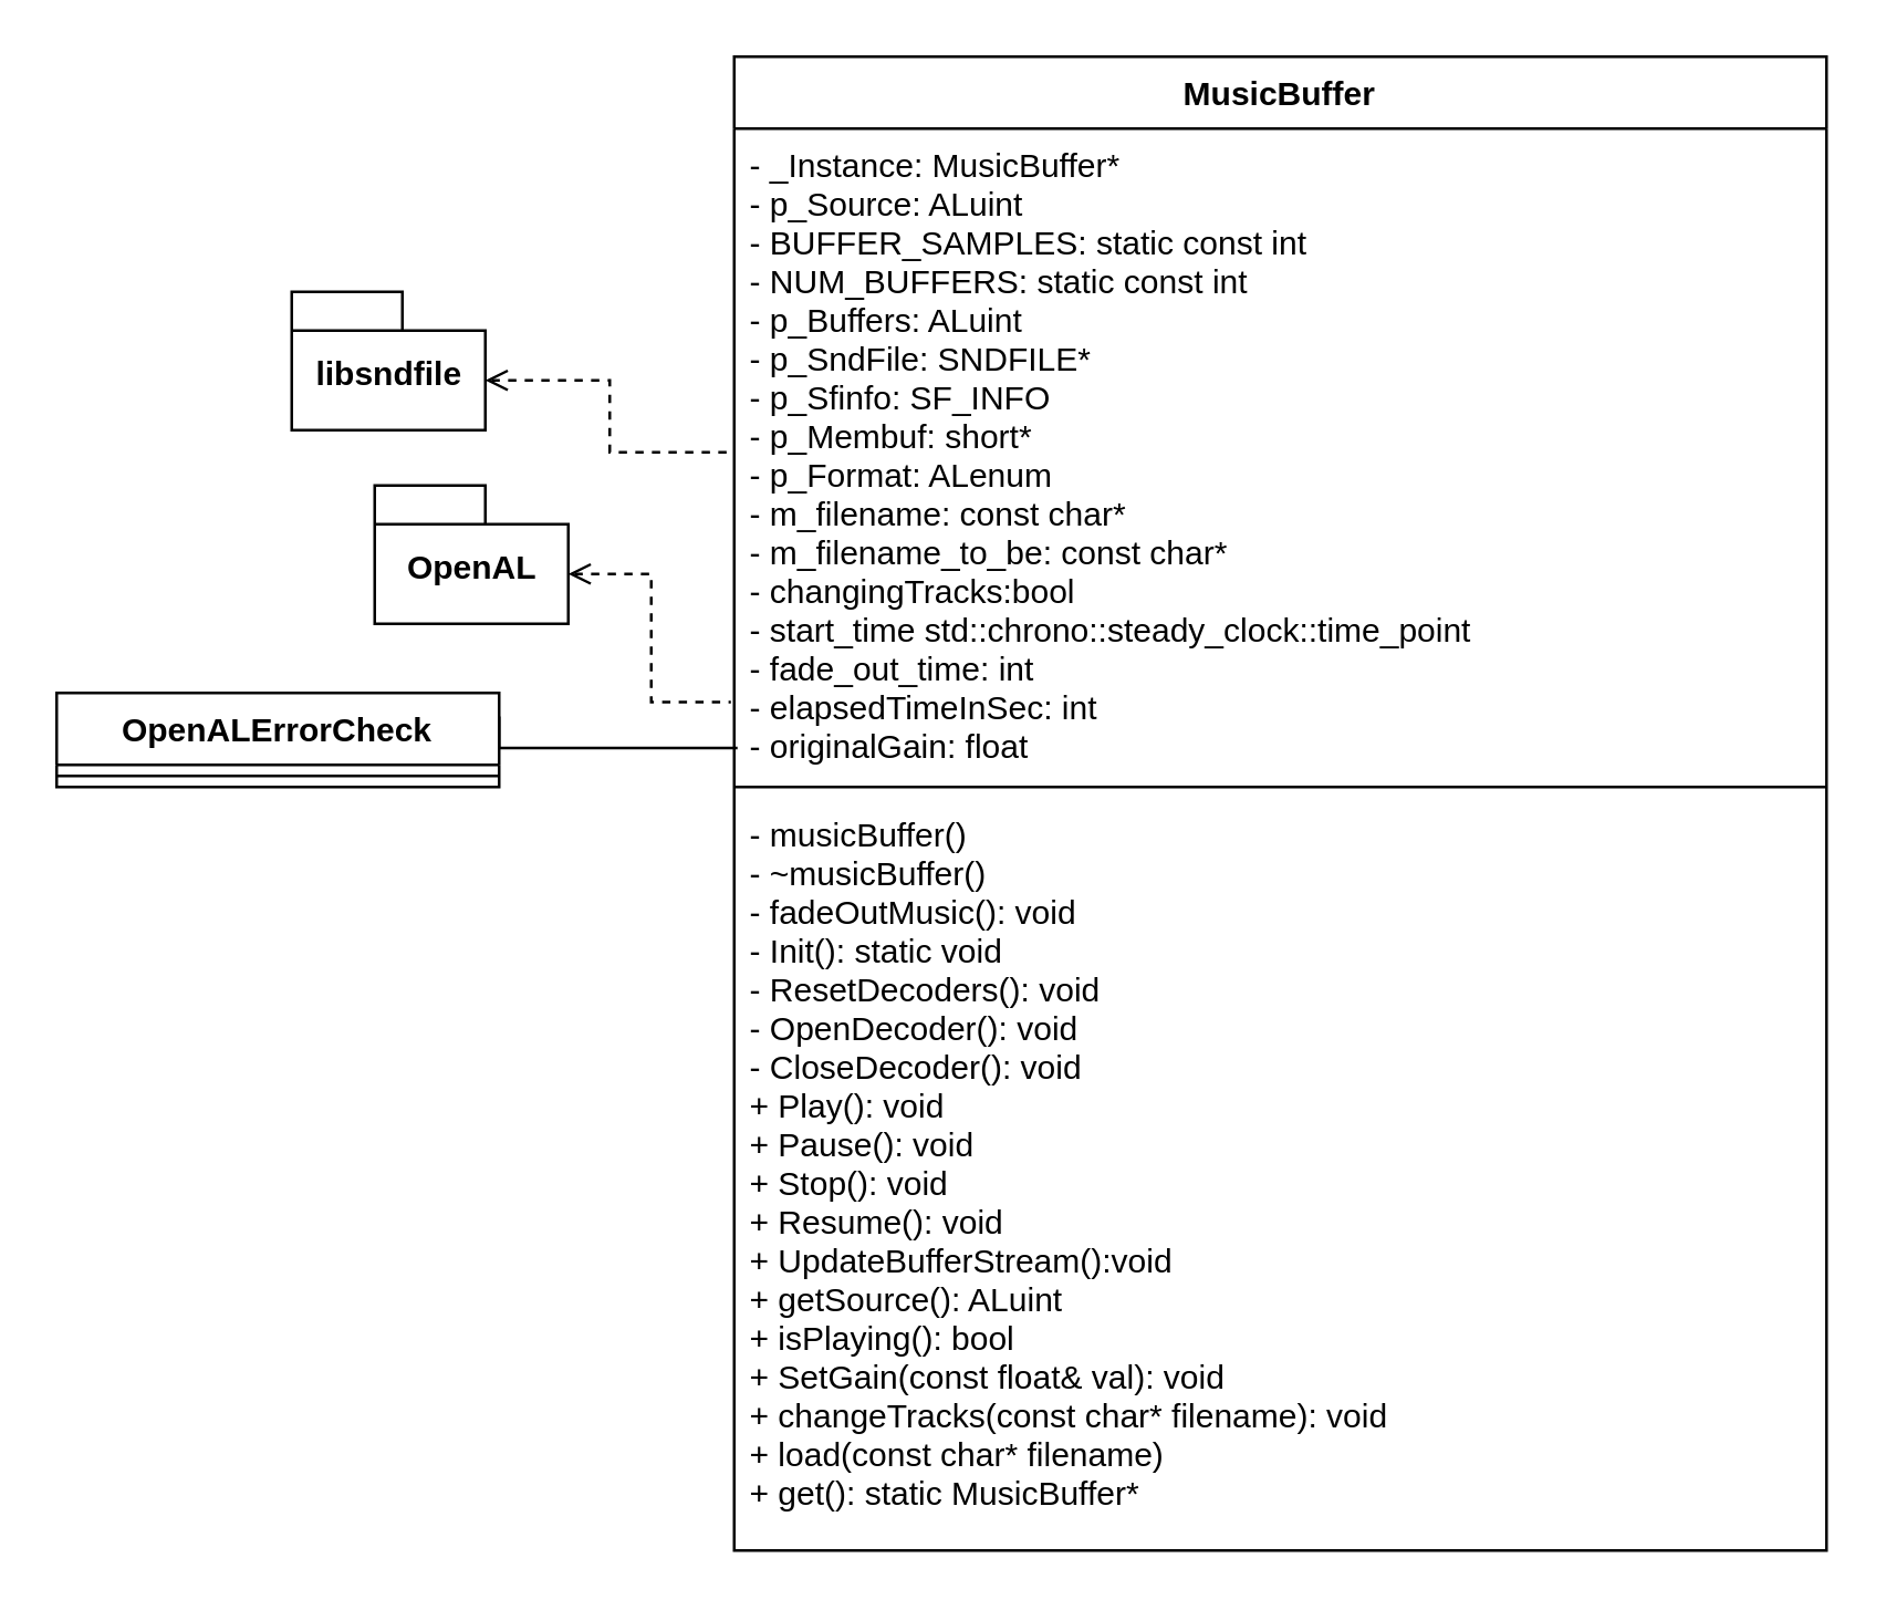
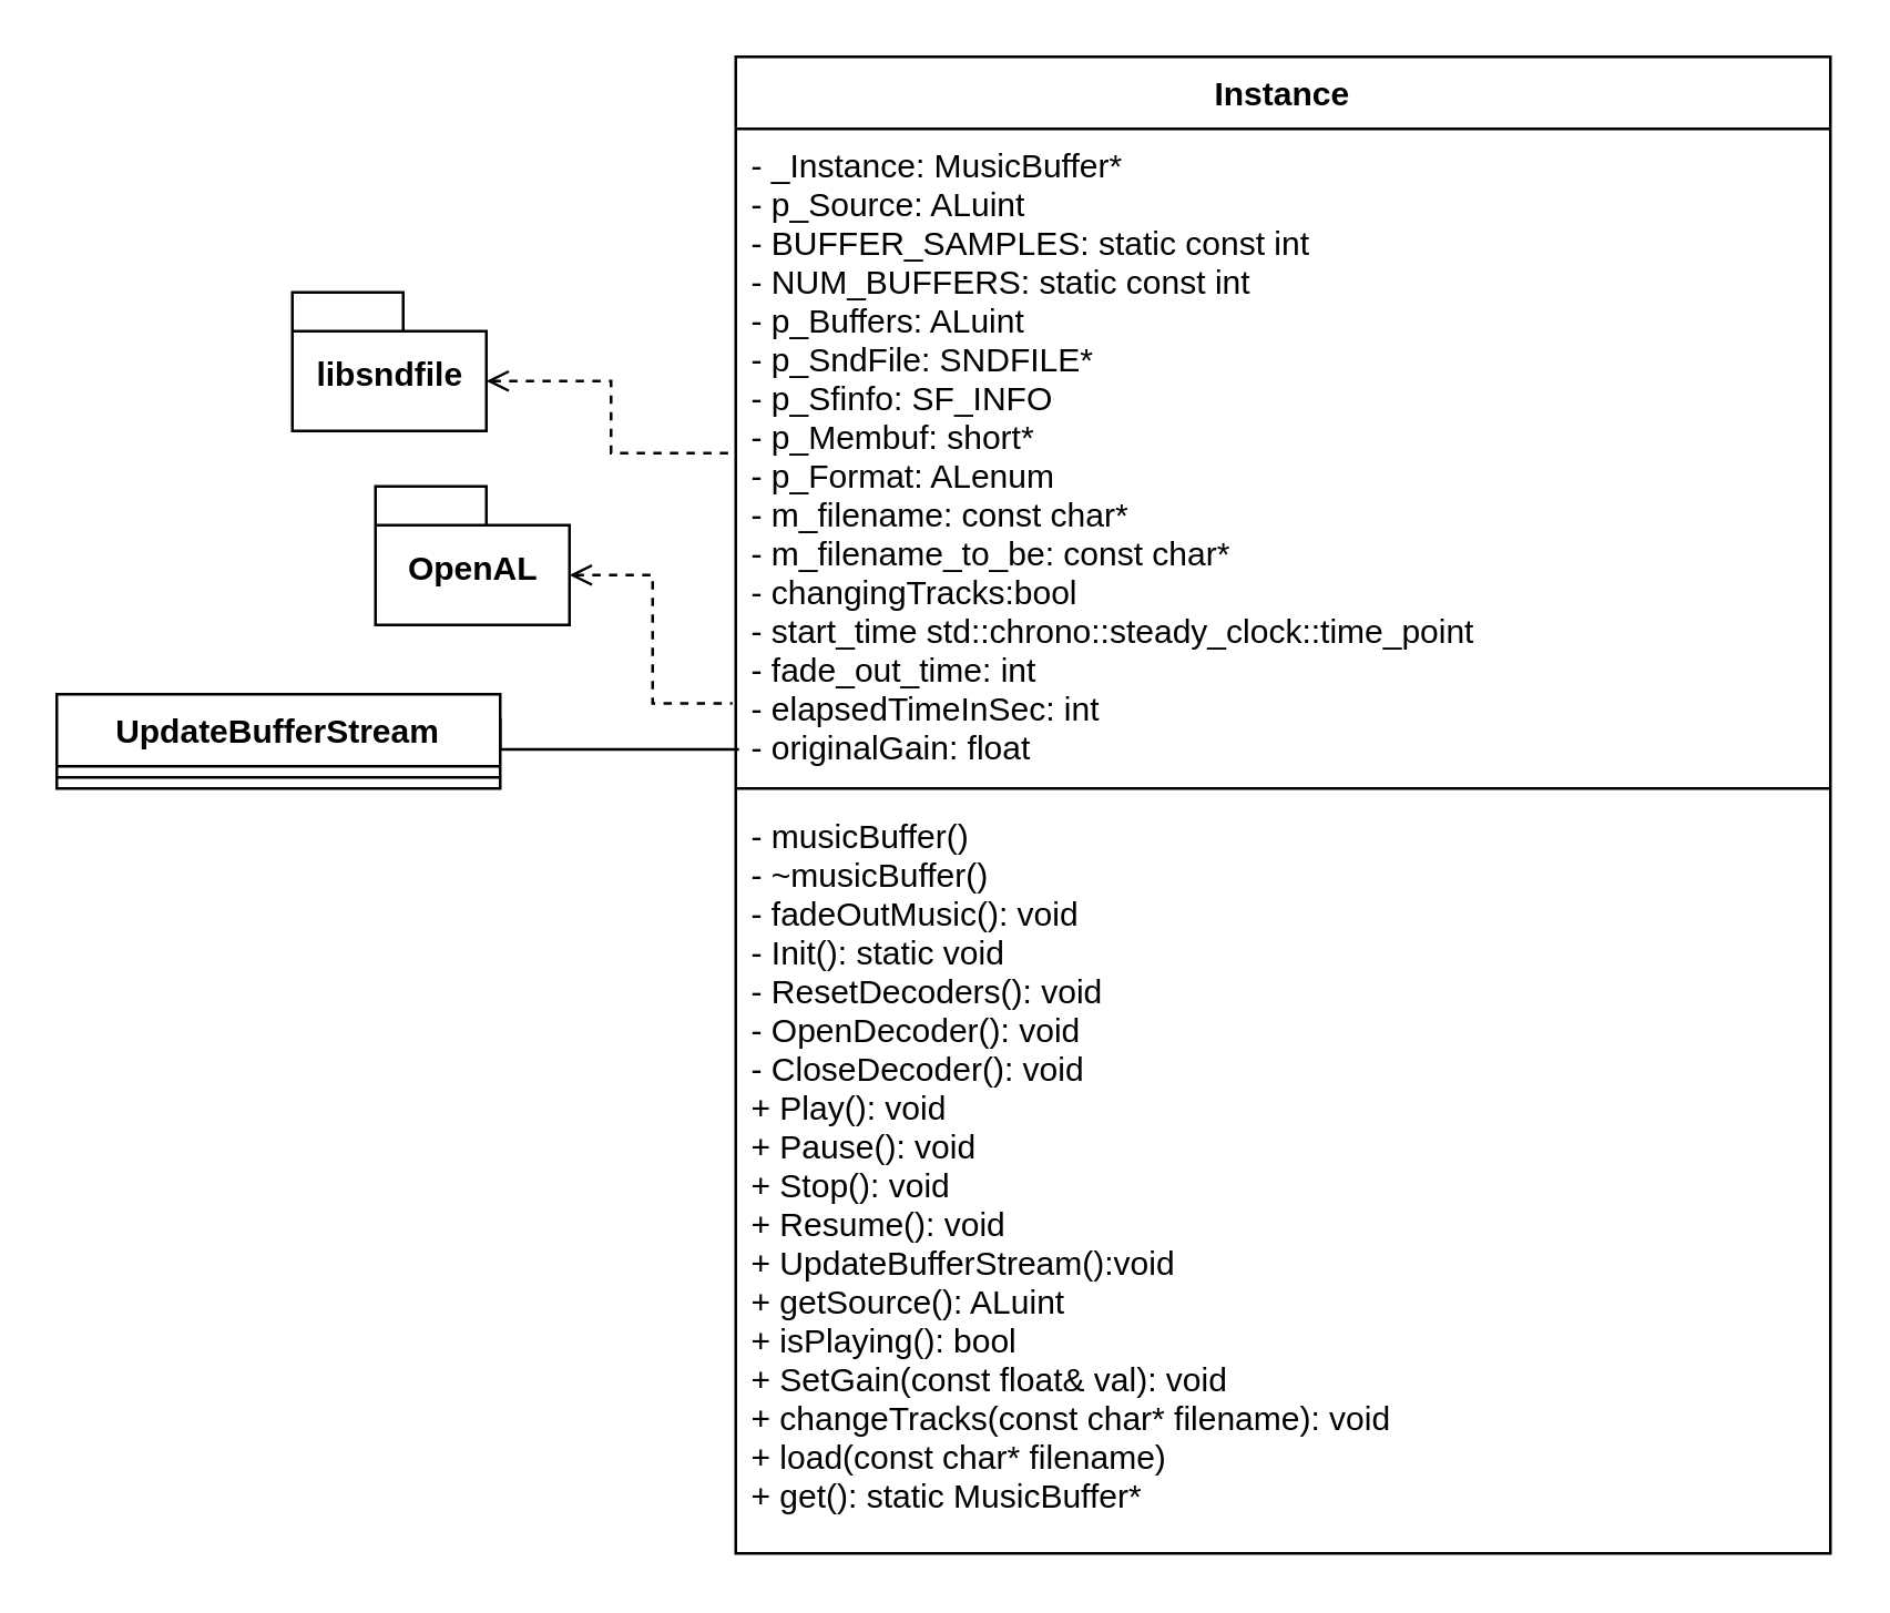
- <mxCell id="2" value="MusicBuffer" style="swimlane;fontStyle=1;align=center;verticalAlign=top;childLayout=stackLayout;horizontal=1;startSize=26;horizontalStack=0;resizeParent=1;resizeParentMax=0;resizeLast=0;collapsible=1;marginBottom=0;fillColor=#FFFFFF;" parent="1" vertex="1"><mxGeometry x="265" y="20" width="395" height="540" as="geometry" /></mxCell>
+ <mxCell id="2" value="Instance" style="swimlane;fontStyle=1;align=center;verticalAlign=top;childLayout=stackLayout;horizontal=1;startSize=26;horizontalStack=0;resizeParent=1;resizeParentMax=0;resizeLast=0;collapsible=1;marginBottom=0;fillColor=#FFFFFF;" parent="1" vertex="1"><mxGeometry x="265" y="20" width="395" height="540" as="geometry" /></mxCell>
- <mxCell id="10" value="OpenALErrorCheck" style="swimlane;fontStyle=1;align=center;verticalAlign=top;childLayout=stackLayout;horizontal=1;startSize=26;horizontalStack=0;resizeParent=1;resizeParentMax=0;resizeLast=0;collapsible=1;marginBottom=0;" parent="1" vertex="1"><mxGeometry x="20" y="250" width="160" height="34" as="geometry" /></mxCell>
+ <mxCell id="10" value="UpdateBufferStream" style="swimlane;fontStyle=1;align=center;verticalAlign=top;childLayout=stackLayout;horizontal=1;startSize=26;horizontalStack=0;resizeParent=1;resizeParentMax=0;resizeLast=0;collapsible=1;marginBottom=0;" parent="1" vertex="1"><mxGeometry x="20" y="250" width="160" height="34" as="geometry" /></mxCell>
